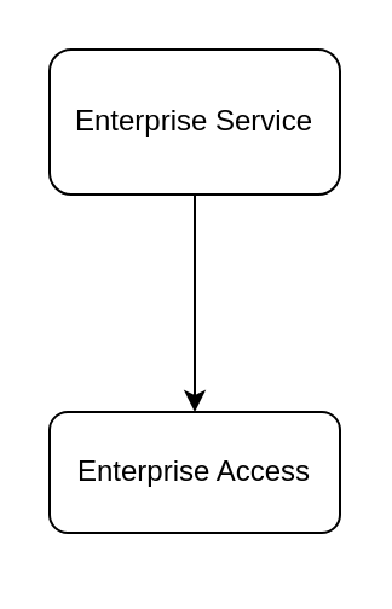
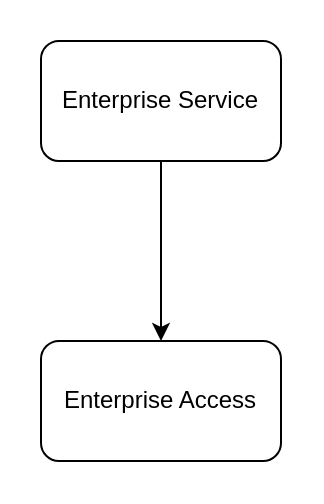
- <mxCell id="4" value="Enterprise Access" style="whiteSpace=wrap;html=1;rounded=1;" parent="1" vertex="1"><mxGeometry x="20" y="170" width="120" height="50" as="geometry" /></mxCell>
+ <mxCell id="4" value="Enterprise Access" style="whiteSpace=wrap;html=1;rounded=1;" parent="1" vertex="1"><mxGeometry x="20" y="170" width="120" height="60" as="geometry" /></mxCell>
